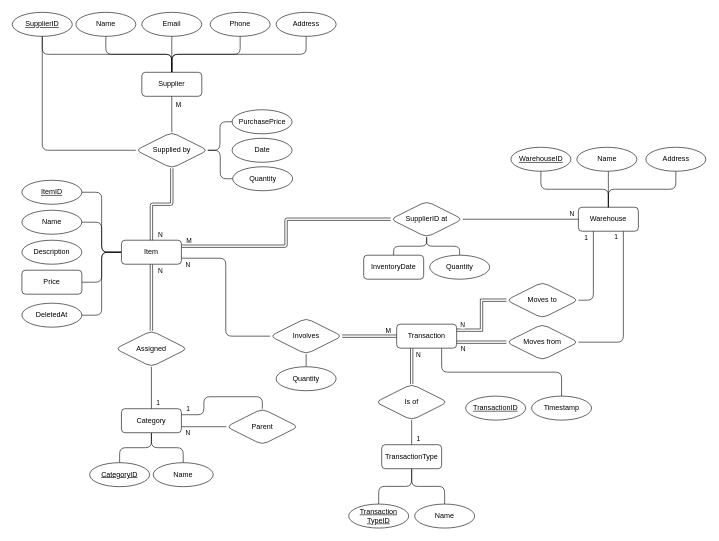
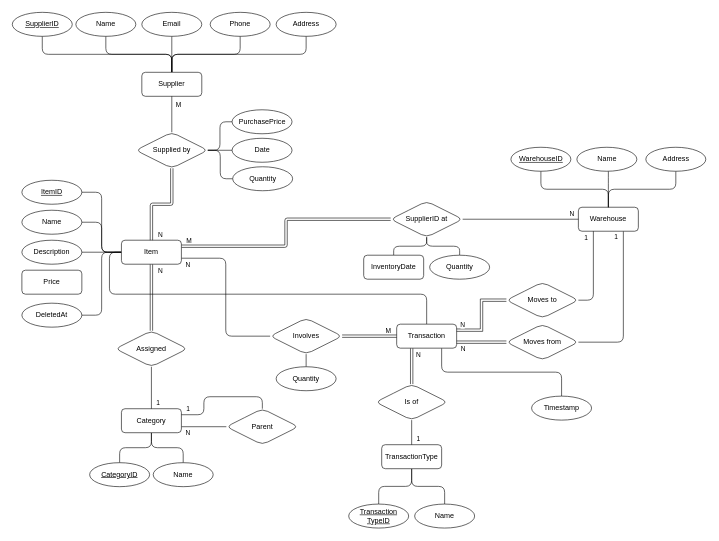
- <mxCell id="51" style="edgeStyle=orthogonalEdgeStyle;rounded=1;orthogonalLoop=1;jettySize=auto;html=1;endArrow=none;startFill=0;curved=0;" parent="1" source="53" target="42" edge="1"><mxGeometry relative="1" as="geometry" /></mxCell>
+ <mxCell id="51" style="edgeStyle=orthogonalEdgeStyle;rounded=1;orthogonalLoop=1;jettySize=auto;html=1;entryX=0;entryY=0.5;entryDx=0;entryDy=0;endArrow=none;startFill=0;curved=0;" parent="1" source="53" target="55" edge="1"><mxGeometry relative="1" as="geometry" /></mxCell>
+ <mxCell id="4" style="edgeStyle=orthogonalEdgeStyle;rounded=1;orthogonalLoop=1;jettySize=auto;html=1;entryX=1;entryY=0.5;entryDx=0;entryDy=0;endArrow=none;startFill=0;strokeColor=default;curved=0;" parent="1" source="14" target="17" edge="1"><mxGeometry relative="1" as="geometry" /></mxCell>
- <mxCell id="7" style="edgeStyle=orthogonalEdgeStyle;rounded=1;orthogonalLoop=1;jettySize=auto;html=1;exitX=0;exitY=0.5;exitDx=0;exitDy=0;entryX=1;entryY=0.5;entryDx=0;entryDy=0;endArrow=none;startFill=0;strokeColor=default;curved=0;" parent="1" source="14" target="18" edge="1"><mxGeometry relative="1" as="geometry" /></mxCell>
+ <mxCell id="7" style="edgeStyle=orthogonalEdgeStyle;rounded=1;orthogonalLoop=1;jettySize=auto;html=1;exitX=0;exitY=0.5;exitDx=0;exitDy=0;endArrow=none;startFill=0;strokeColor=default;curved=0;" parent="1" source="14" target="59" edge="1"><mxGeometry relative="1" as="geometry" /></mxCell>
- <mxCell id="81" value="TransactionID" style="ellipse;whiteSpace=wrap;html=1;align=center;fontStyle=4;rounded=1;labelBackgroundColor=none;" parent="1" vertex="1"><mxGeometry x="776" y="660" width="100" height="40" as="geometry" /></mxCell>
